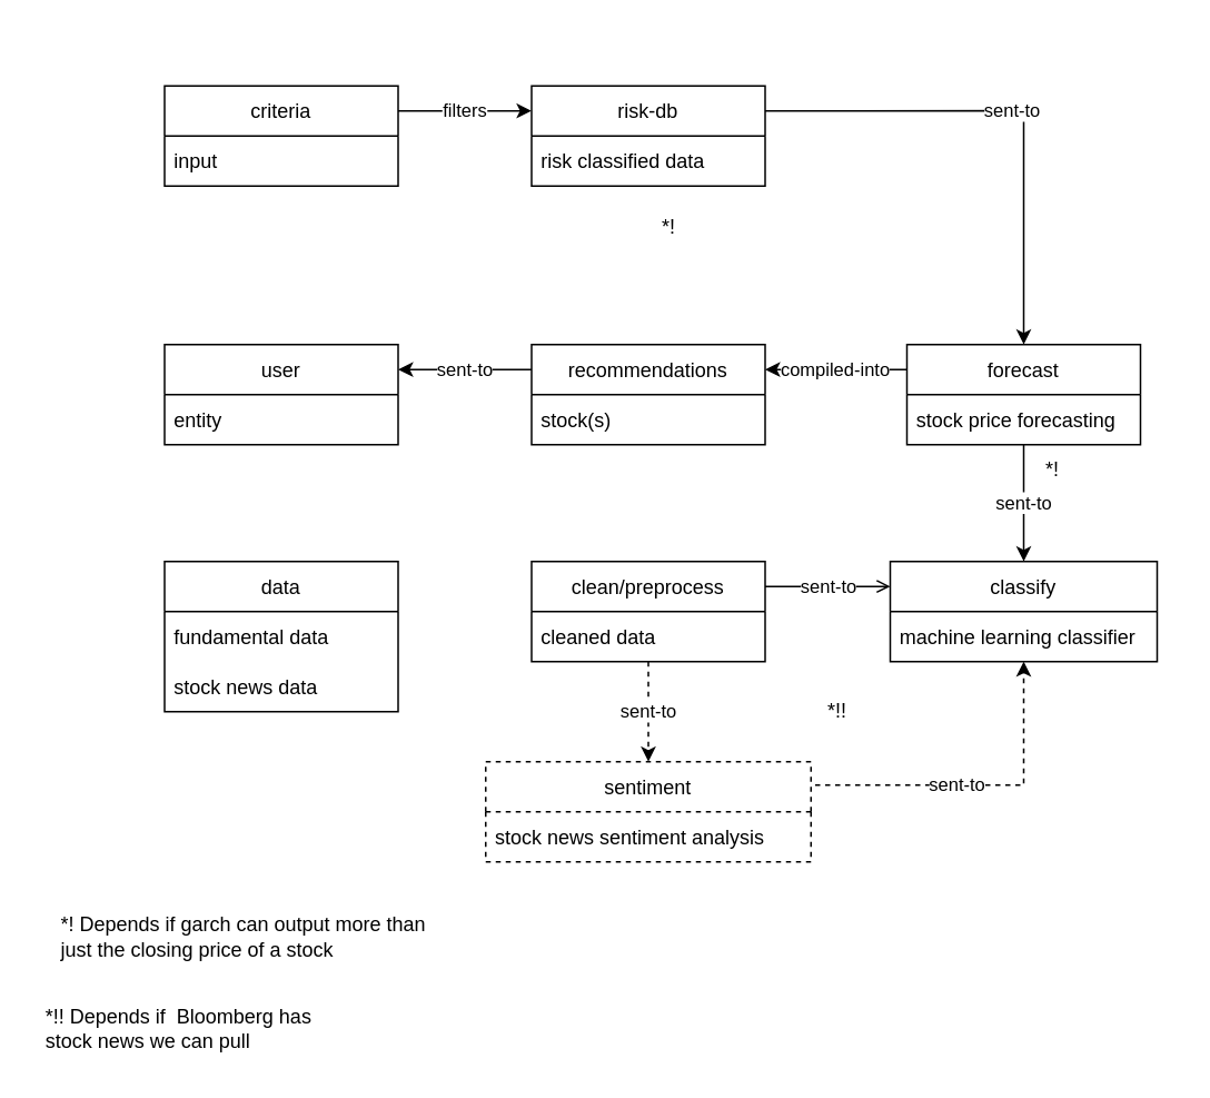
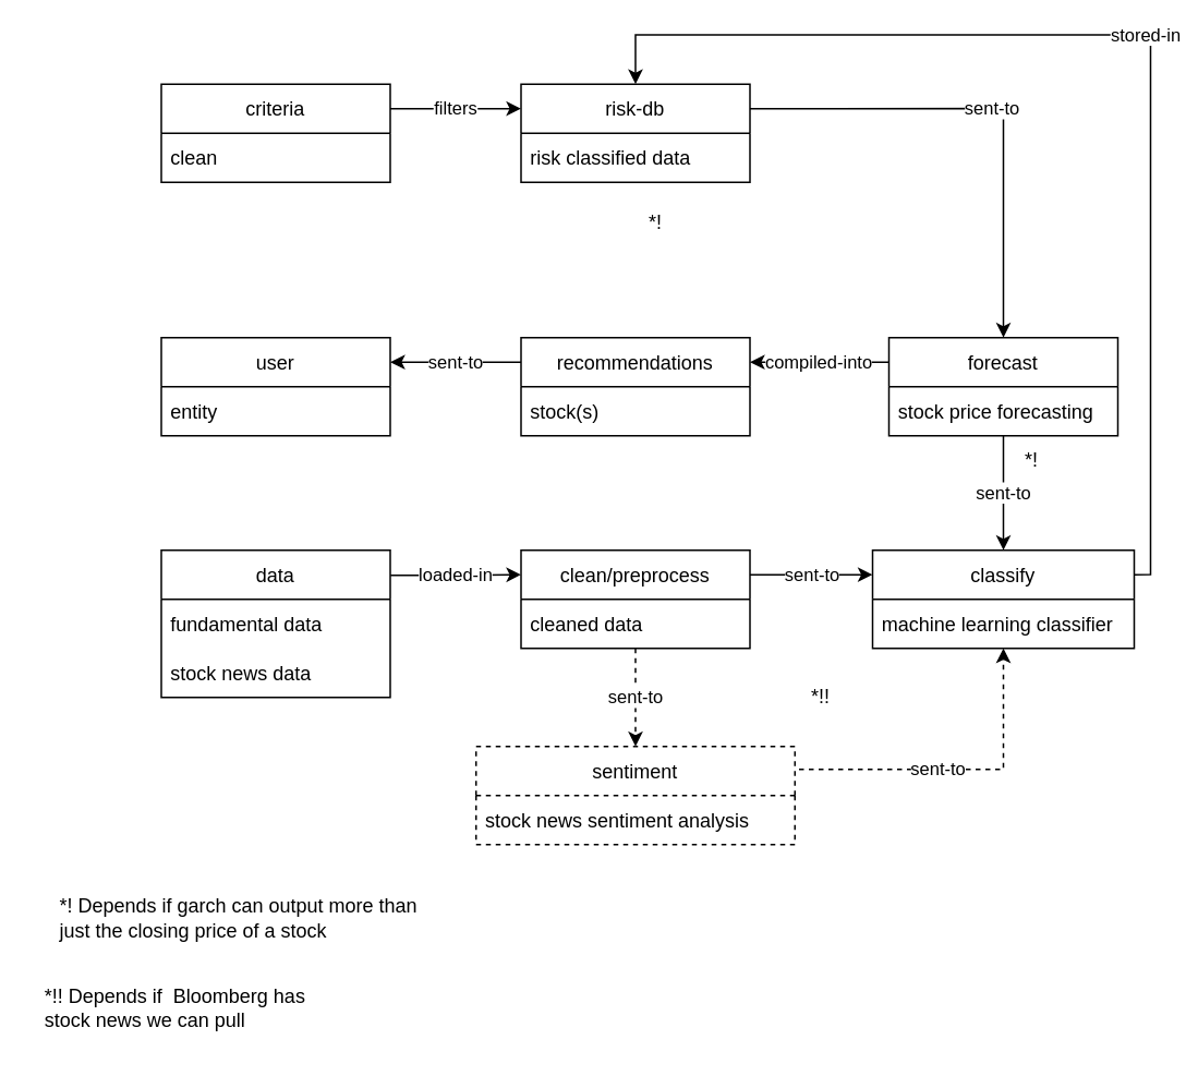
+ <mxCell id="2" value="stored-in" style="edgeStyle=orthogonalEdgeStyle;rounded=0;orthogonalLoop=1;jettySize=auto;html=1;entryX=0.5;entryY=0;entryDx=0;entryDy=0;endArrow=classic;endFill=1;exitX=1;exitY=0.25;exitDx=0;exitDy=0;" edge="1" parent="1" source="3" target="8"><mxGeometry relative="1" as="geometry"><Array as="points"><mxPoint x="703" y="350.94" /><mxPoint x="703" y="20.94" /><mxPoint x="388" y="20.94" /></Array></mxGeometry></mxCell>
- <mxCell id="12" value="input" style="text;strokeColor=none;fillColor=none;align=left;verticalAlign=middle;spacingLeft=4;spacingRight=4;overflow=hidden;points=[[0,0.5],[1,0.5]];portConstraint=eastwest;rotatable=0;" vertex="1" parent="11"><mxGeometry y="30" width="140" height="30" as="geometry" /></mxCell>
+ <mxCell id="12" value="clean" style="text;strokeColor=none;fillColor=none;align=left;verticalAlign=middle;spacingLeft=4;spacingRight=4;overflow=hidden;points=[[0,0.5],[1,0.5]];portConstraint=eastwest;rotatable=0;" vertex="1" parent="11"><mxGeometry y="30" width="140" height="30" as="geometry" /></mxCell>
- <mxCell id="17" value="sent-to" style="edgeStyle=orthogonalEdgeStyle;rounded=0;orthogonalLoop=1;jettySize=auto;html=1;entryX=0;entryY=0.25;entryDx=0;entryDy=0;endArrow=open;endFill=1;exitX=1;exitY=0.25;exitDx=0;exitDy=0;" edge="1" parent="1" source="19" target="3"><mxGeometry relative="1" as="geometry" /></mxCell>
+ <mxCell id="17" value="sent-to" style="edgeStyle=orthogonalEdgeStyle;rounded=0;orthogonalLoop=1;jettySize=auto;html=1;entryX=0;entryY=0.25;entryDx=0;entryDy=0;endArrow=classic;endFill=1;exitX=1;exitY=0.25;exitDx=0;exitDy=0;" edge="1" parent="1" source="19" target="3"><mxGeometry relative="1" as="geometry" /></mxCell>
+ <mxCell id="21" value="loaded-in" style="edgeStyle=orthogonalEdgeStyle;rounded=0;orthogonalLoop=1;jettySize=auto;html=1;entryX=0;entryY=0.25;entryDx=0;entryDy=0;endArrow=classic;endFill=1;exitX=1.001;exitY=0.171;exitDx=0;exitDy=0;exitPerimeter=0;" edge="1" parent="1" source="22" target="19"><mxGeometry relative="1" as="geometry" /></mxCell>
